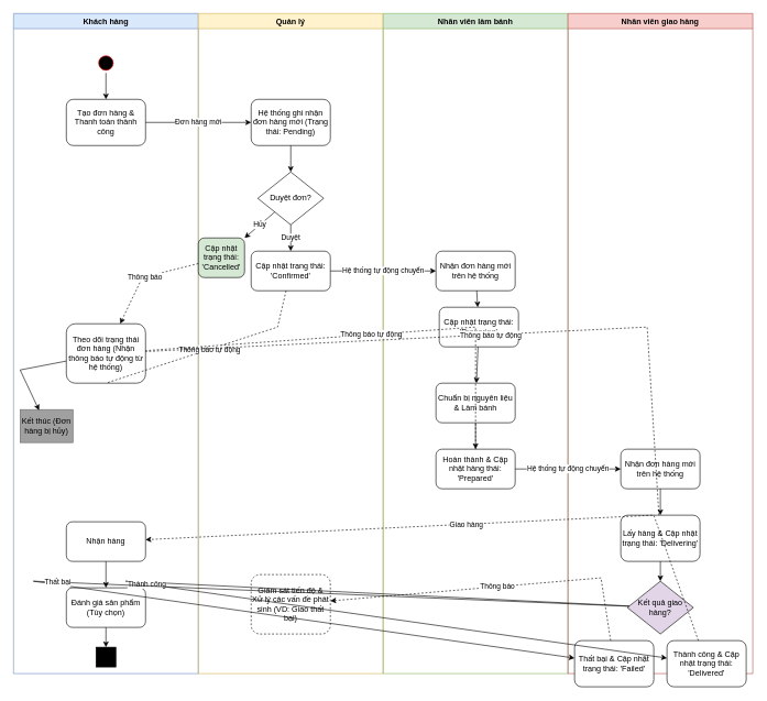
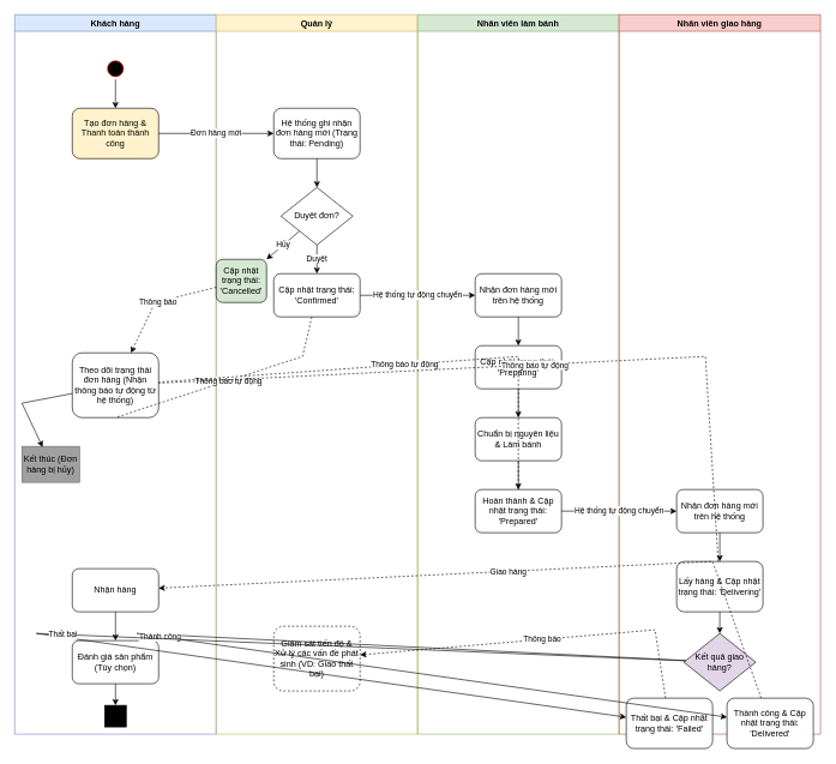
- <mxCell id="4" value="Tạo đơn hàng &amp;amp; Thanh toán thành công" style="rounded=1;whiteSpace=wrap;html=1;" parent="2" vertex="1"><mxGeometry x="80" y="130" width="120" height="70" as="geometry" /></mxCell>
+ <mxCell id="4" value="Tạo đơn hàng &amp;amp; Thanh toán thành công" style="rounded=1;whiteSpace=wrap;html=1;fillColor=#fff2cc;" parent="2" vertex="1"><mxGeometry x="80" y="130" width="120" height="70" as="geometry" /></mxCell>
- <mxCell id="18" value="Cập nhật trạng thái: 'Preparing'" style="rounded=1;whiteSpace=wrap;html=1;" parent="16" vertex="1"><mxGeometry x="85" y="445" width="120" height="60" as="geometry" /></mxCell>
+ <mxCell id="18" value="Cập nhật trạng thái: 'Preparing'" style="rounded=1;whiteSpace=wrap;html=1;" parent="16" vertex="1"><mxGeometry x="80" y="460" width="120" height="60" as="geometry" /></mxCell>
- <mxCell id="20" value="Hoàn thành &amp;amp; Cập nhật hàng thái: 'Prepared'" style="rounded=1;whiteSpace=wrap;html=1;" parent="16" vertex="1"><mxGeometry x="80" y="660" width="120" height="60" as="geometry" /></mxCell>
+ <mxCell id="20" value="Hoàn thành &amp;amp; Cập nhật trạng thái: 'Prepared'" style="rounded=1;whiteSpace=wrap;html=1;" parent="16" vertex="1"><mxGeometry x="80" y="660" width="120" height="60" as="geometry" /></mxCell>
